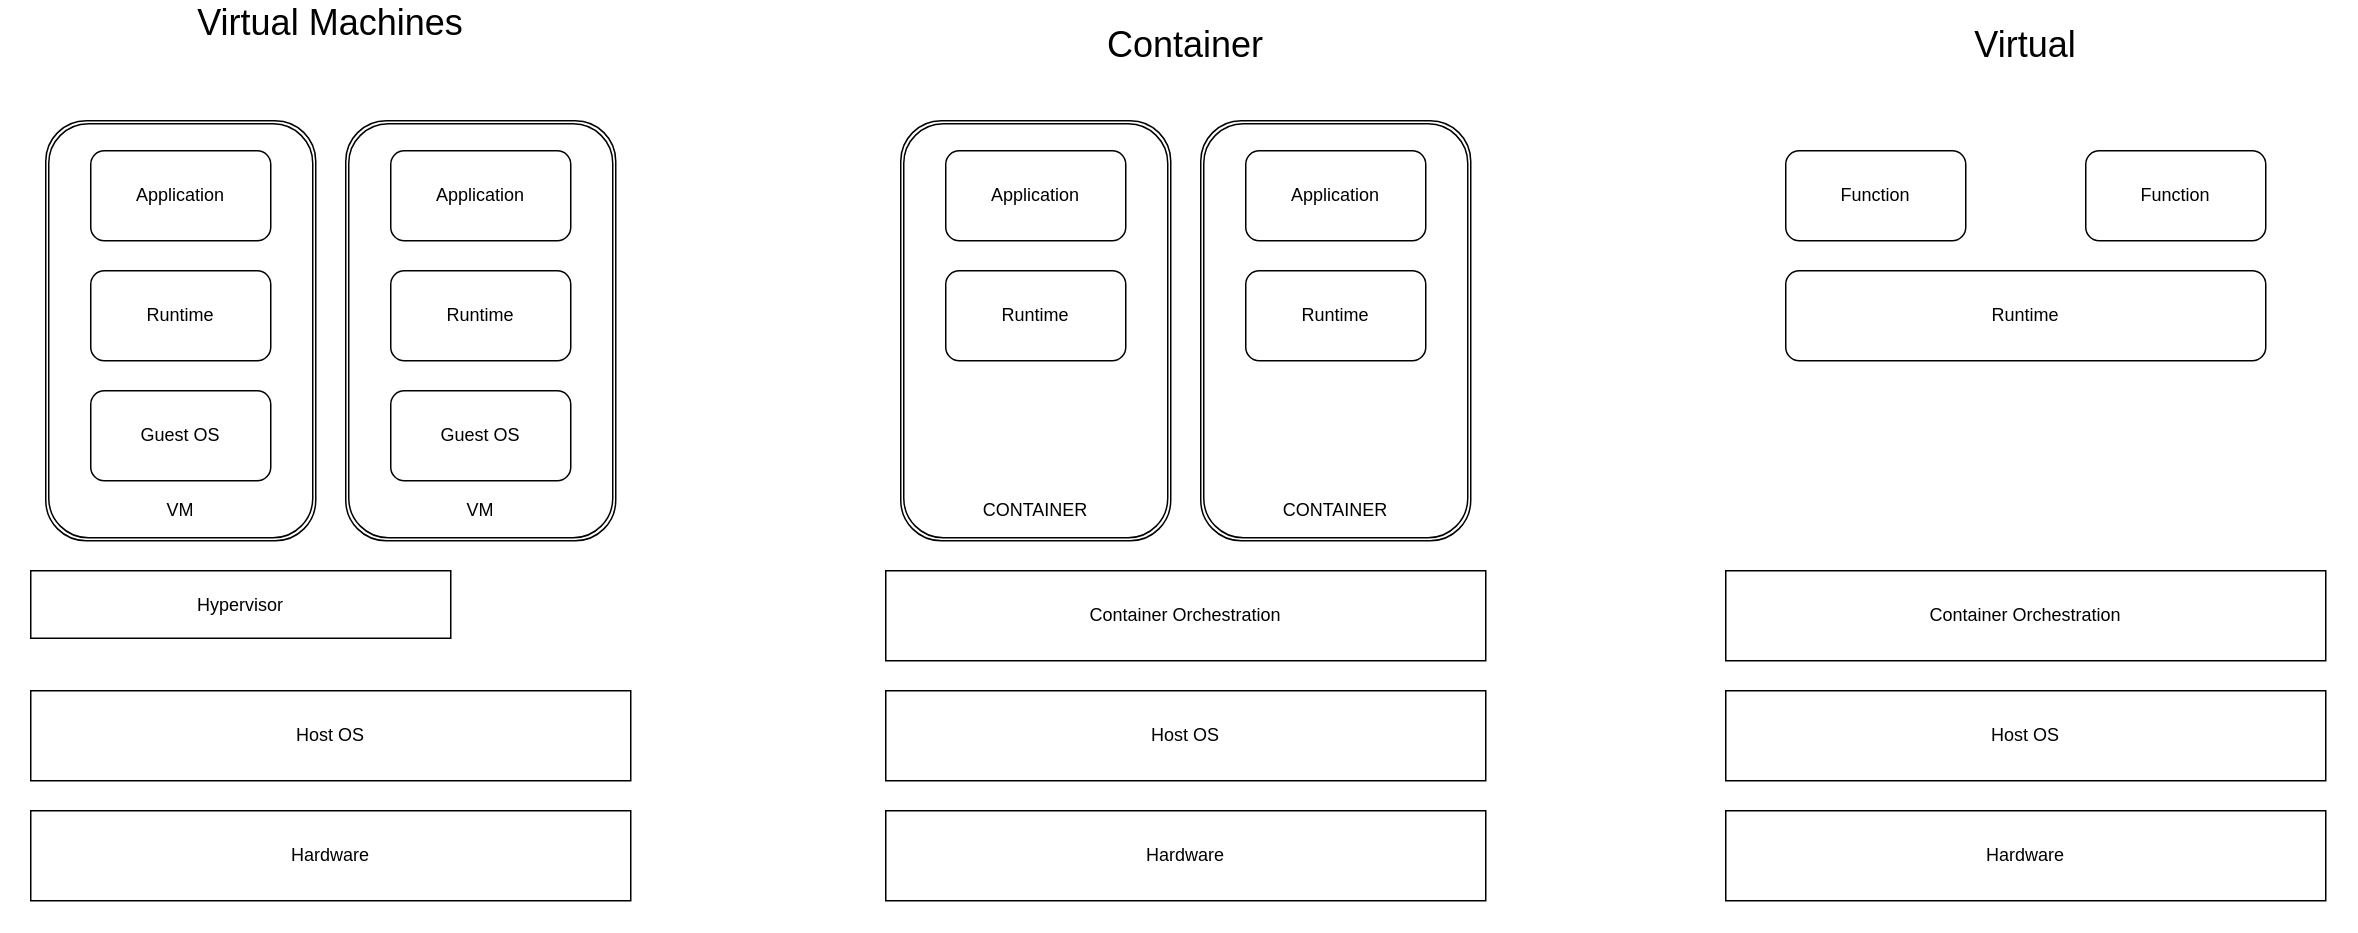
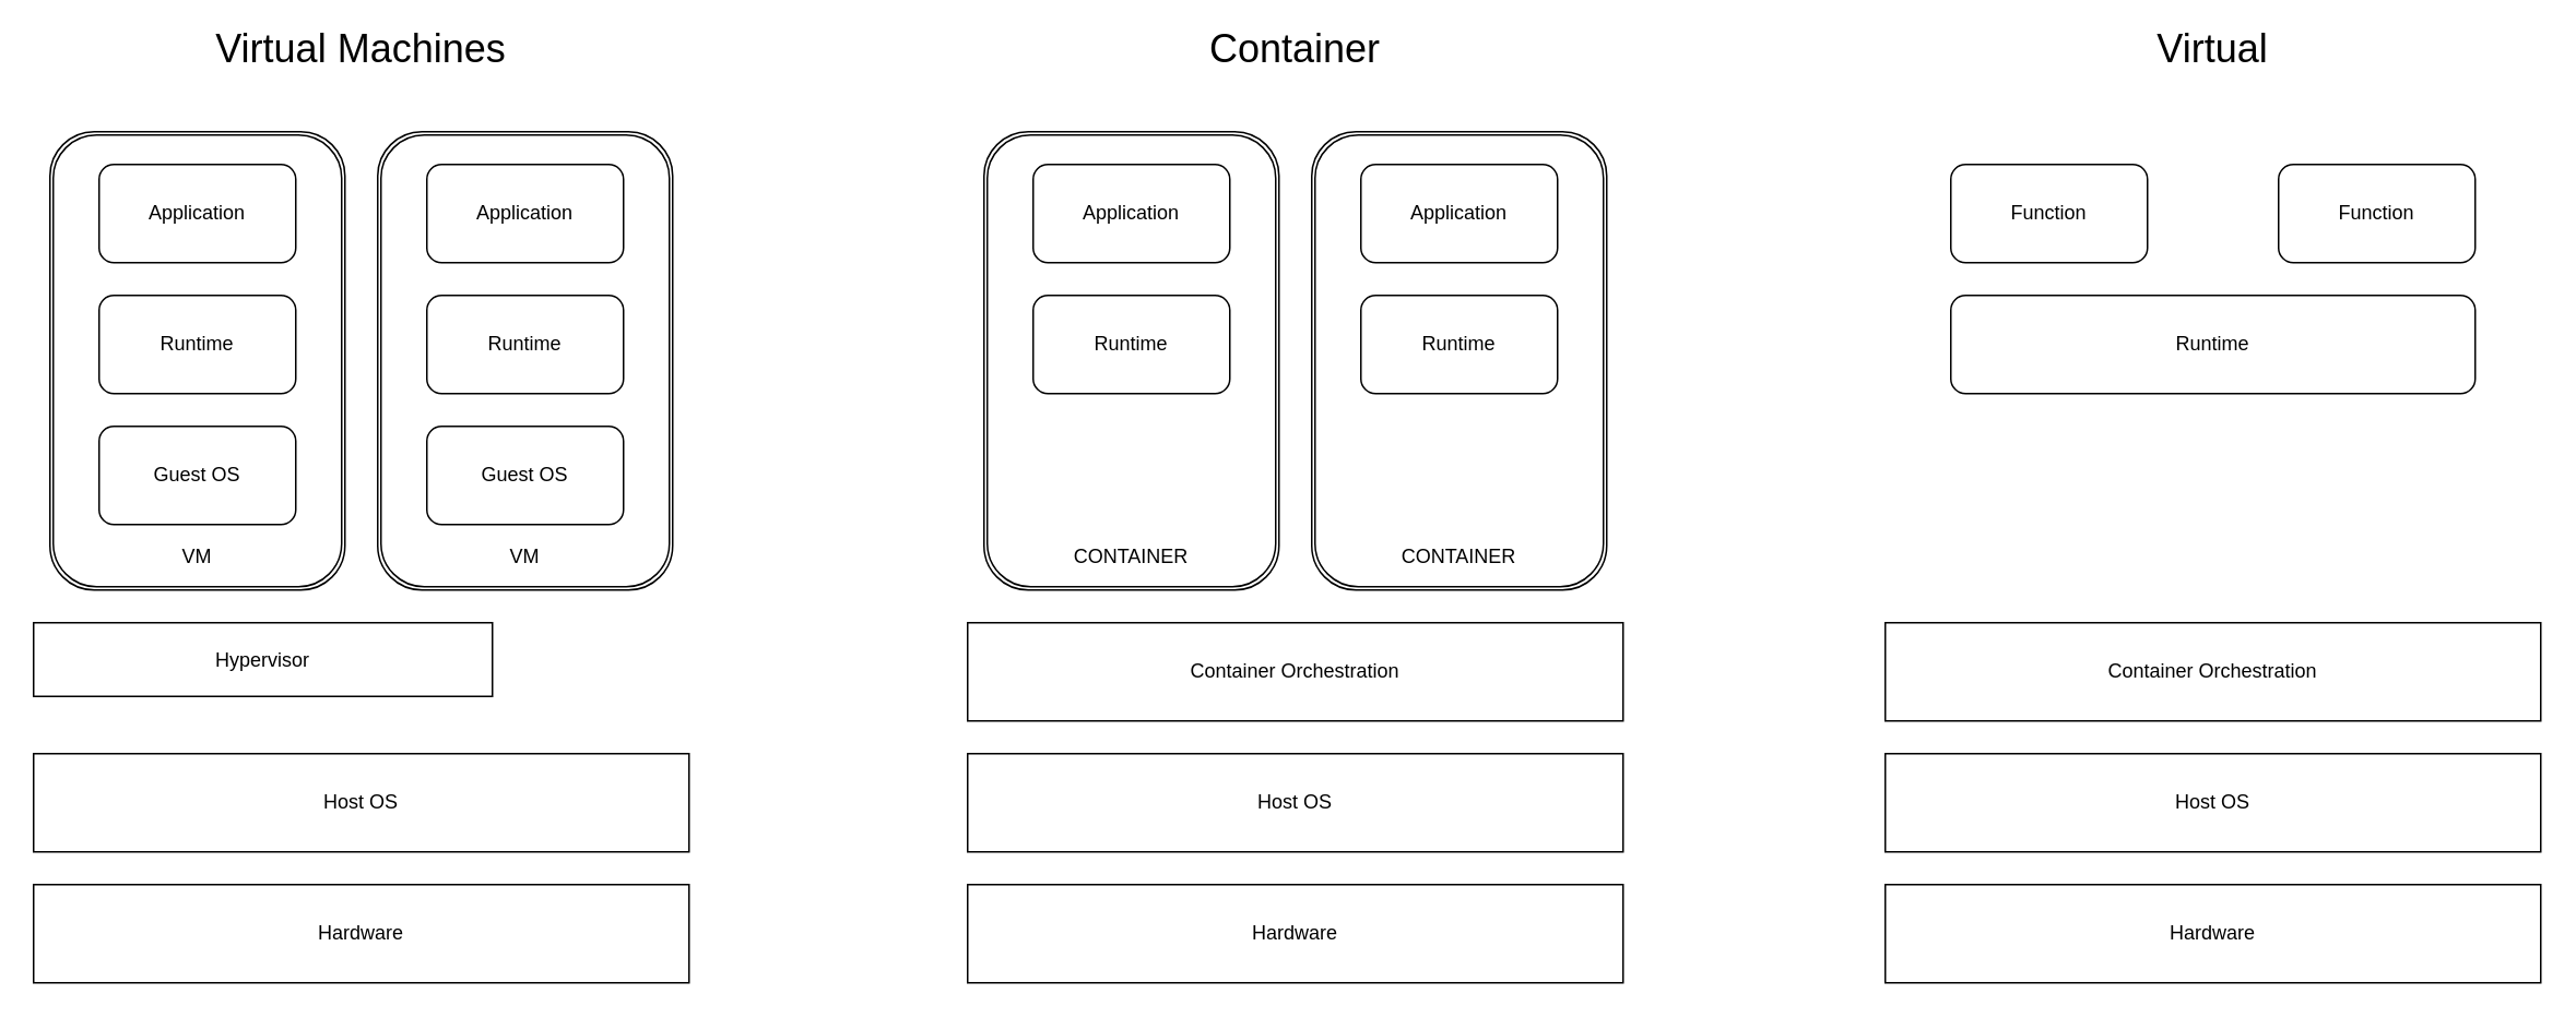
- <mxCell id="26" value="Virtual Machines" style="text;html=1;strokeColor=none;fillColor=none;align=center;verticalAlign=middle;whiteSpace=wrap;rounded=0;fontSize=24;" vertex="1" parent="1"><mxGeometry x="85" y="5" width="270" height="20" as="geometry" /></mxCell>
+ <mxCell id="26" value="Virtual Machines" style="text;html=1;strokeColor=none;fillColor=none;align=center;verticalAlign=middle;whiteSpace=wrap;rounded=0;fontSize=24;" vertex="1" parent="1"><mxGeometry x="85" y="20" width="270" height="20" as="geometry" /></mxCell>
